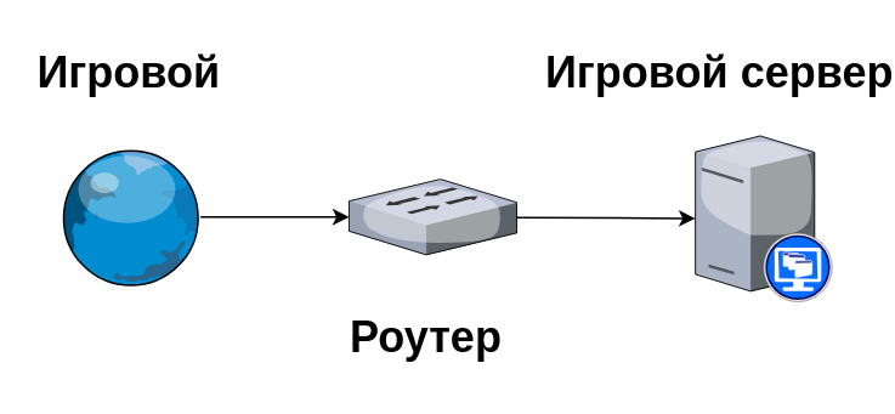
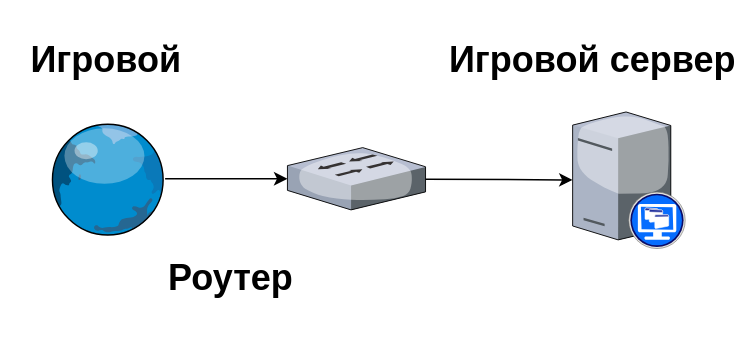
- <mxCell id="8" value="Роутер" style="text;strokeColor=none;fillColor=none;html=1;fontSize=24;fontStyle=1;verticalAlign=middle;align=center;" vertex="1" parent="1"><mxGeometry x="183" y="165" width="100" height="40" as="geometry" /></mxCell>
+ <mxCell id="8" value="Роутер" style="text;strokeColor=none;fillColor=none;html=1;fontSize=24;fontStyle=1;verticalAlign=middle;align=center;" vertex="1" parent="1"><mxGeometry x="103" y="165" width="100" height="40" as="geometry" /></mxCell>
